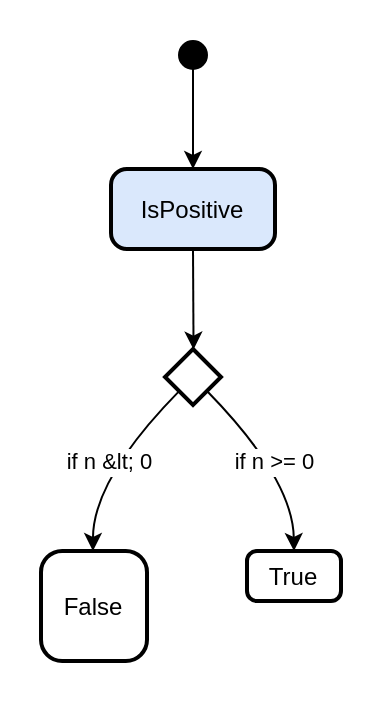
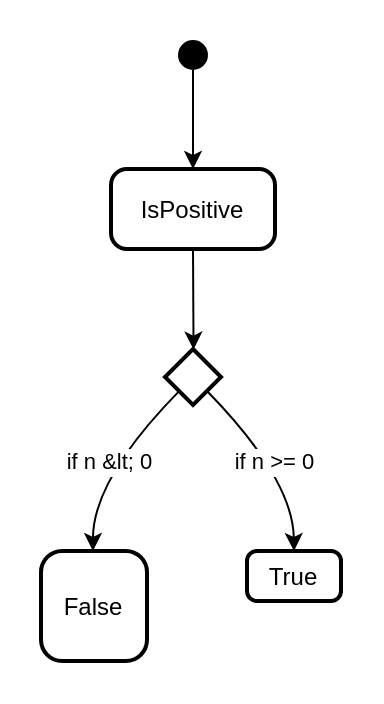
- <mxCell id="4" value="IsPositive" style="rounded=1;arcSize=20;strokeWidth=2;fillColor=#dae8fc;" vertex="1" parent="1"><mxGeometry x="55" y="84" width="82" height="40" as="geometry" /></mxCell>
+ <mxCell id="4" value="IsPositive" style="rounded=1;arcSize=20;strokeWidth=2" vertex="1" parent="1"><mxGeometry x="55" y="84" width="82" height="40" as="geometry" /></mxCell>
